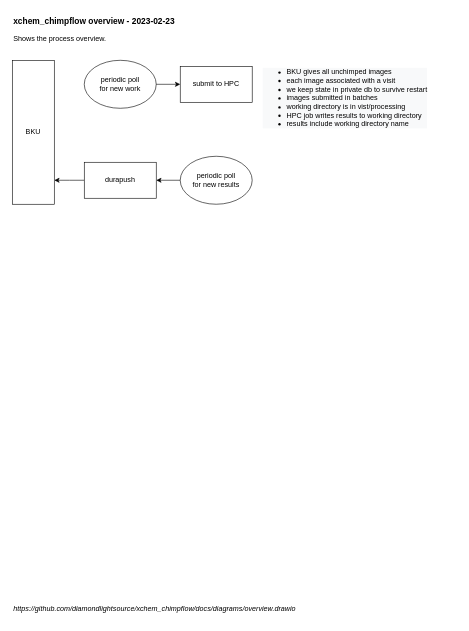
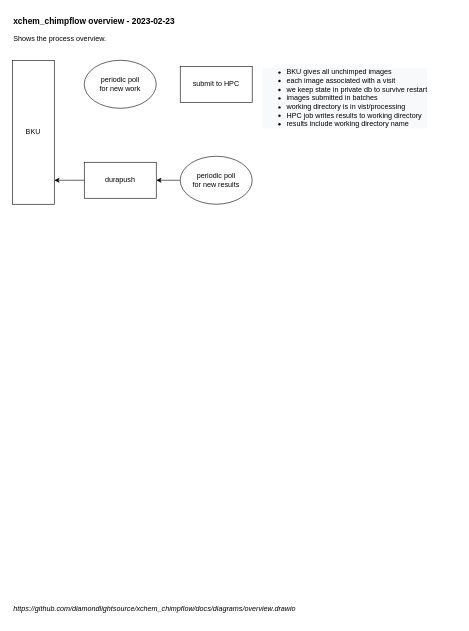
- <mxCell id="6" style="edgeStyle=orthogonalEdgeStyle;rounded=0;orthogonalLoop=1;jettySize=auto;html=1;exitX=1;exitY=0.5;exitDx=0;exitDy=0;entryX=0;entryY=0.5;entryDx=0;entryDy=0;" edge="1" parent="1" source="5" target="7"><mxGeometry relative="1" as="geometry"><mxPoint x="400" y="140" as="sourcePoint" /></mxGeometry></mxCell>
